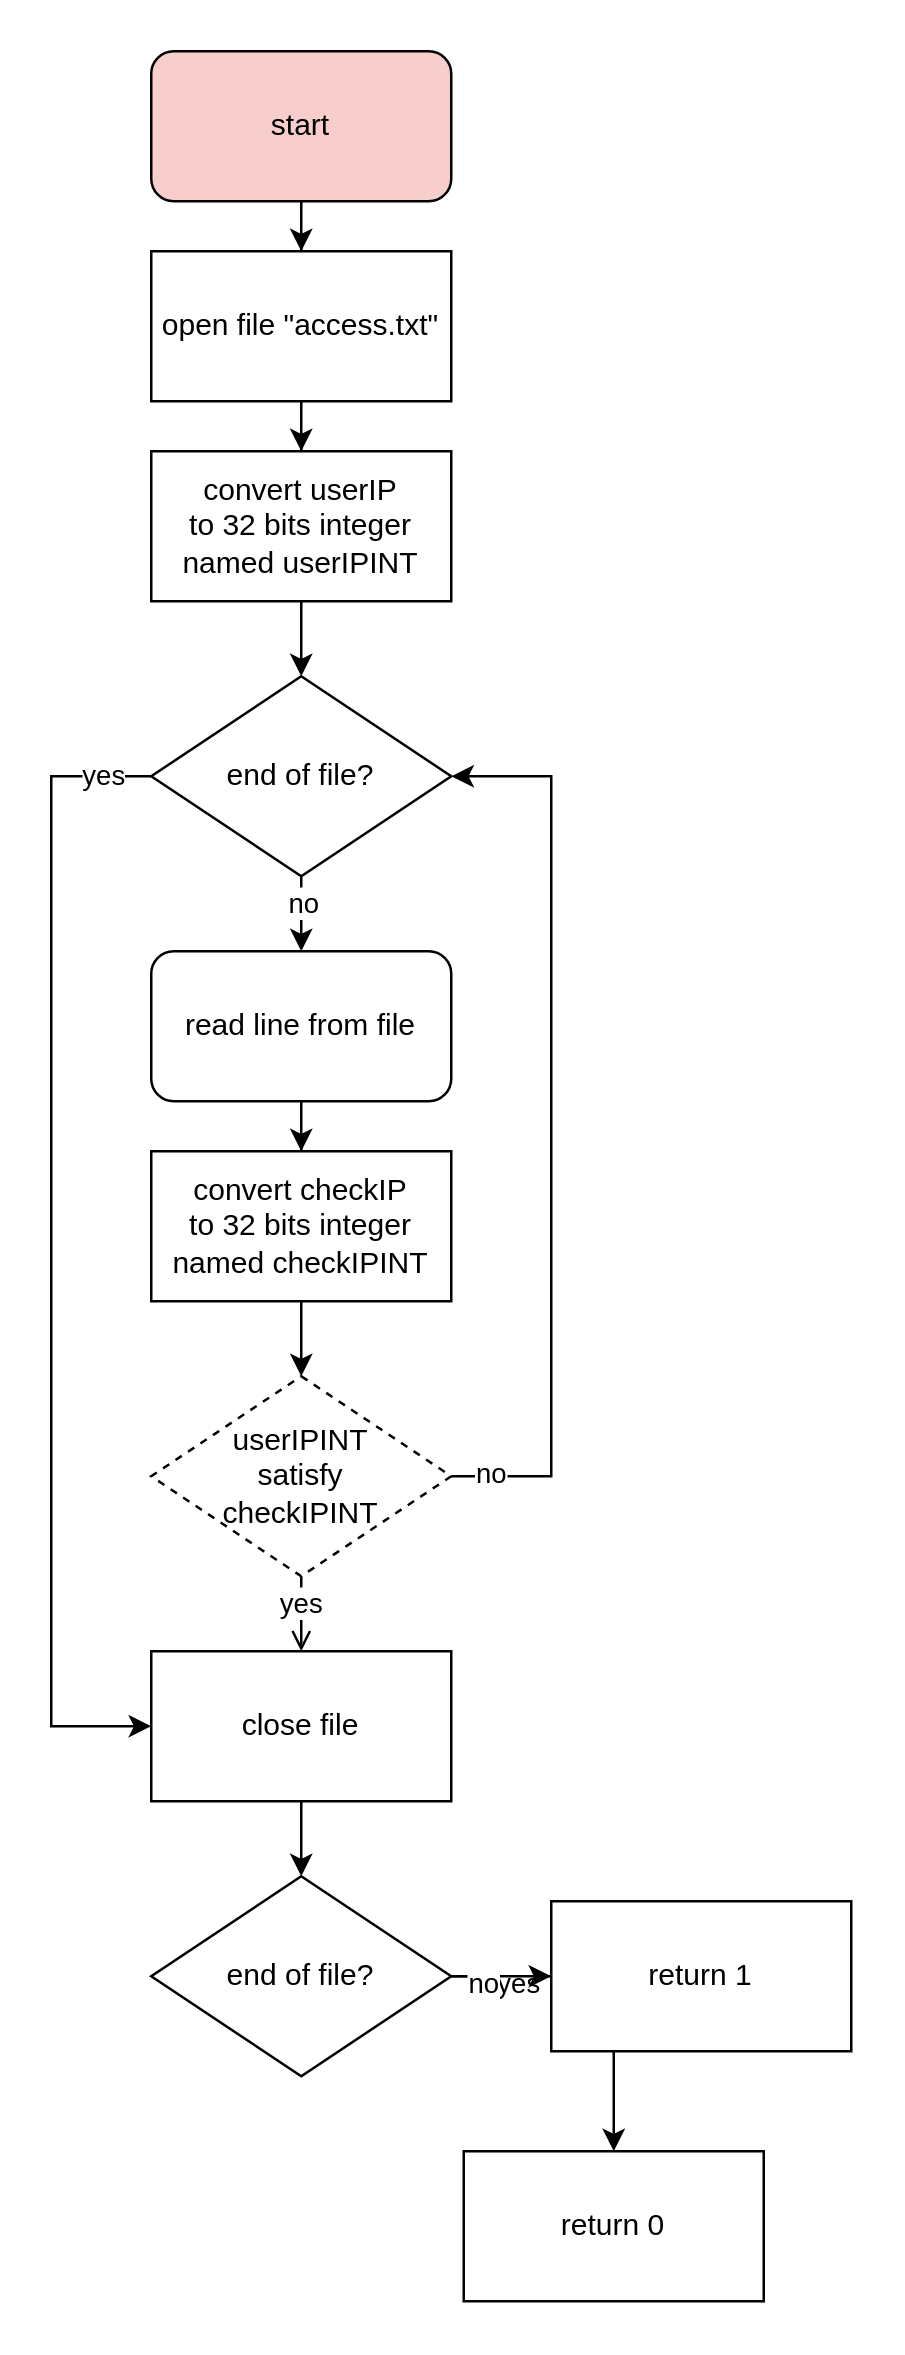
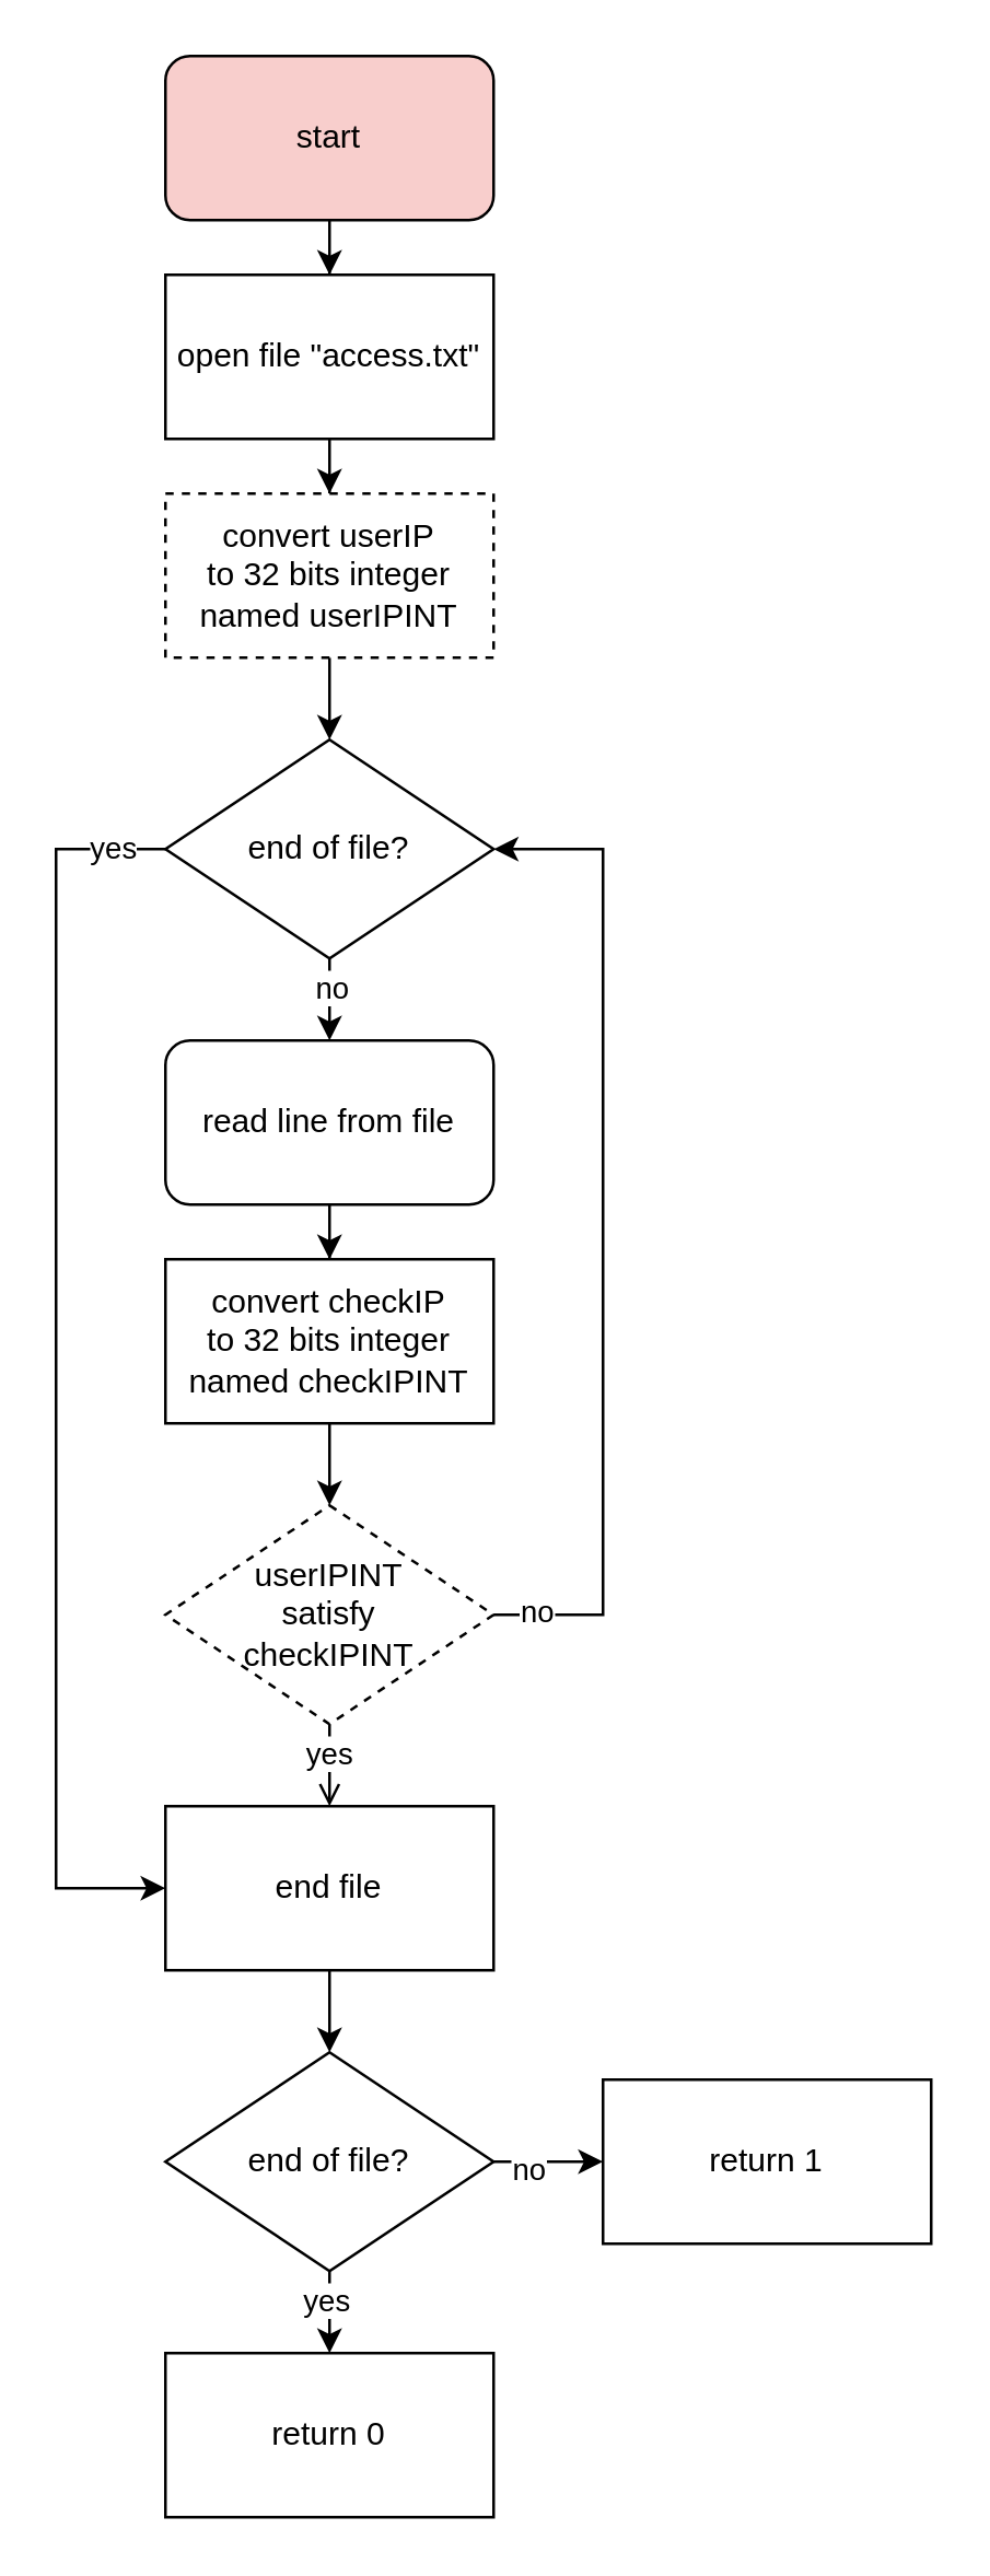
- <mxCell id="7" value="convert userIP&lt;div&gt;to 32 bits integer&lt;/div&gt;&lt;div&gt;named userIPINT&lt;/div&gt;" style="rounded=0;whiteSpace=wrap;html=1;" vertex="1" parent="1"><mxGeometry x="60" y="180" width="120" height="60" as="geometry" /></mxCell>
+ <mxCell id="7" value="convert userIP&lt;div&gt;to 32 bits integer&lt;/div&gt;&lt;div&gt;named userIPINT&lt;/div&gt;" style="rounded=0;whiteSpace=wrap;html=1;dashed=1;" vertex="1" parent="1"><mxGeometry x="60" y="180" width="120" height="60" as="geometry" /></mxCell>
- <mxCell id="28" value="close file" style="rounded=0;whiteSpace=wrap;html=1;" vertex="1" parent="1"><mxGeometry x="60" y="660" width="120" height="60" as="geometry" /></mxCell>
+ <mxCell id="28" value="end file" style="rounded=0;whiteSpace=wrap;html=1;" vertex="1" parent="1"><mxGeometry x="60" y="660" width="120" height="60" as="geometry" /></mxCell>
- <mxCell id="29" value="return 0" style="rounded=0;whiteSpace=wrap;html=1;" vertex="1" parent="1"><mxGeometry x="185" y="860" width="120" height="60" as="geometry" /></mxCell>
+ <mxCell id="29" value="return 0" style="rounded=0;whiteSpace=wrap;html=1;" vertex="1" parent="1"><mxGeometry x="60" y="860" width="120" height="60" as="geometry" /></mxCell>
